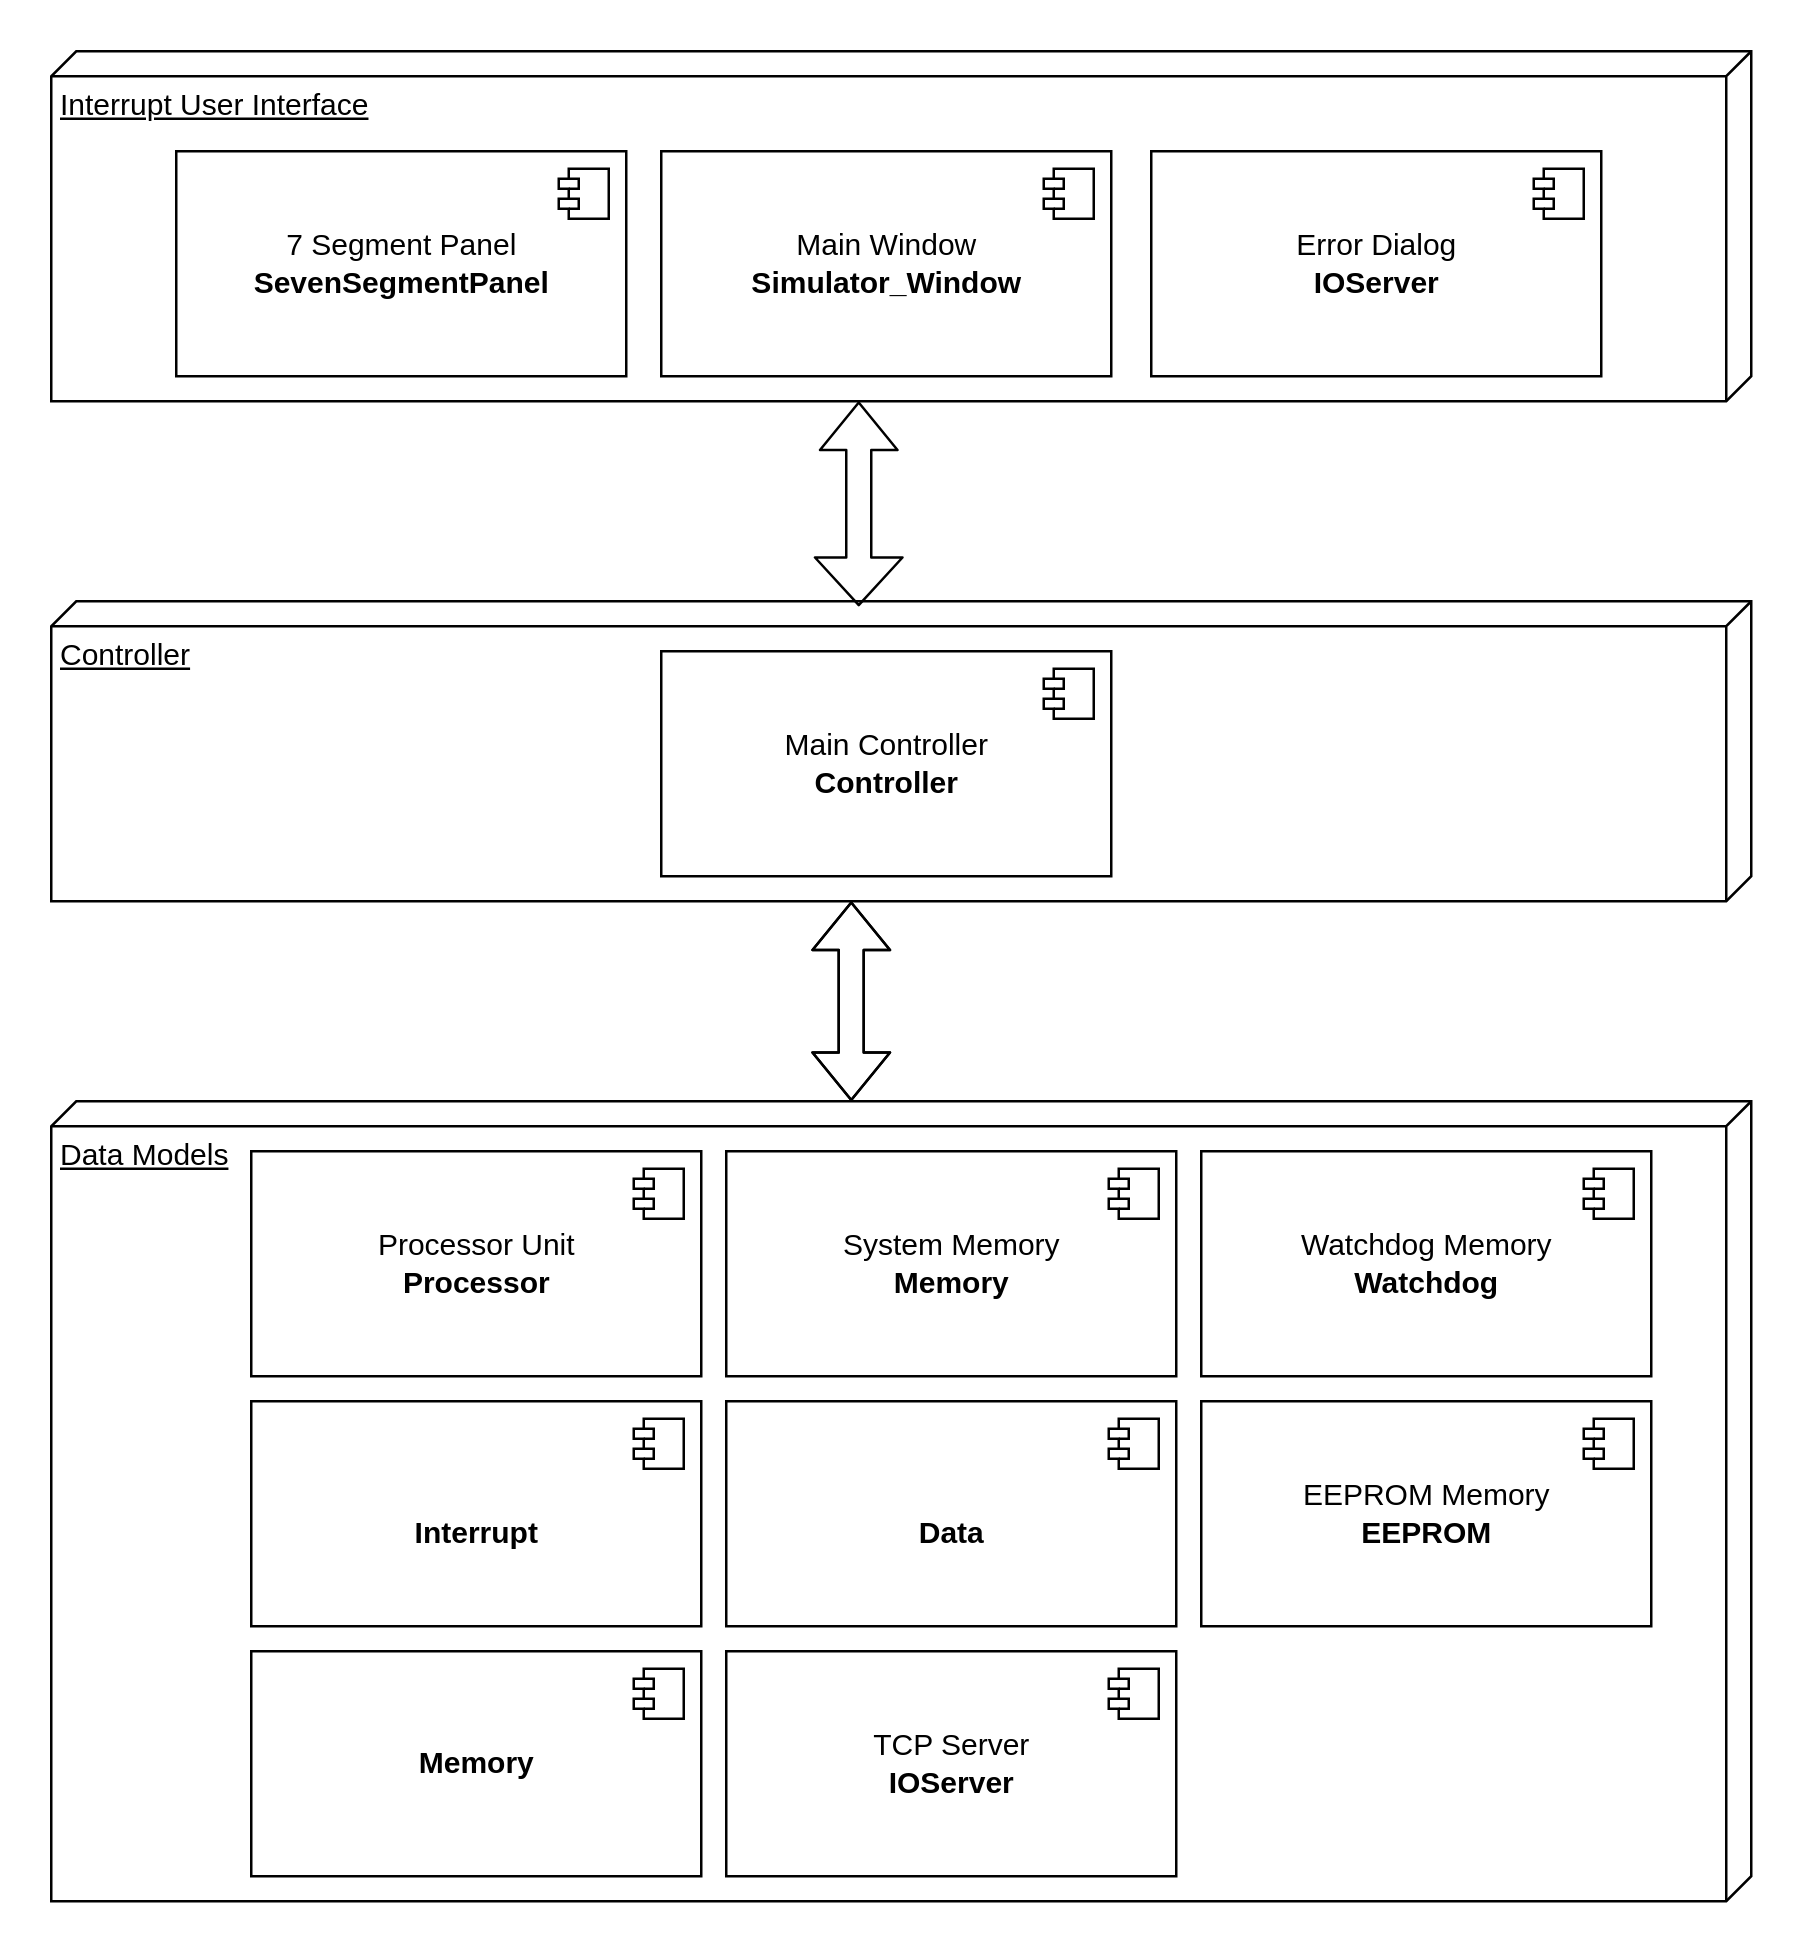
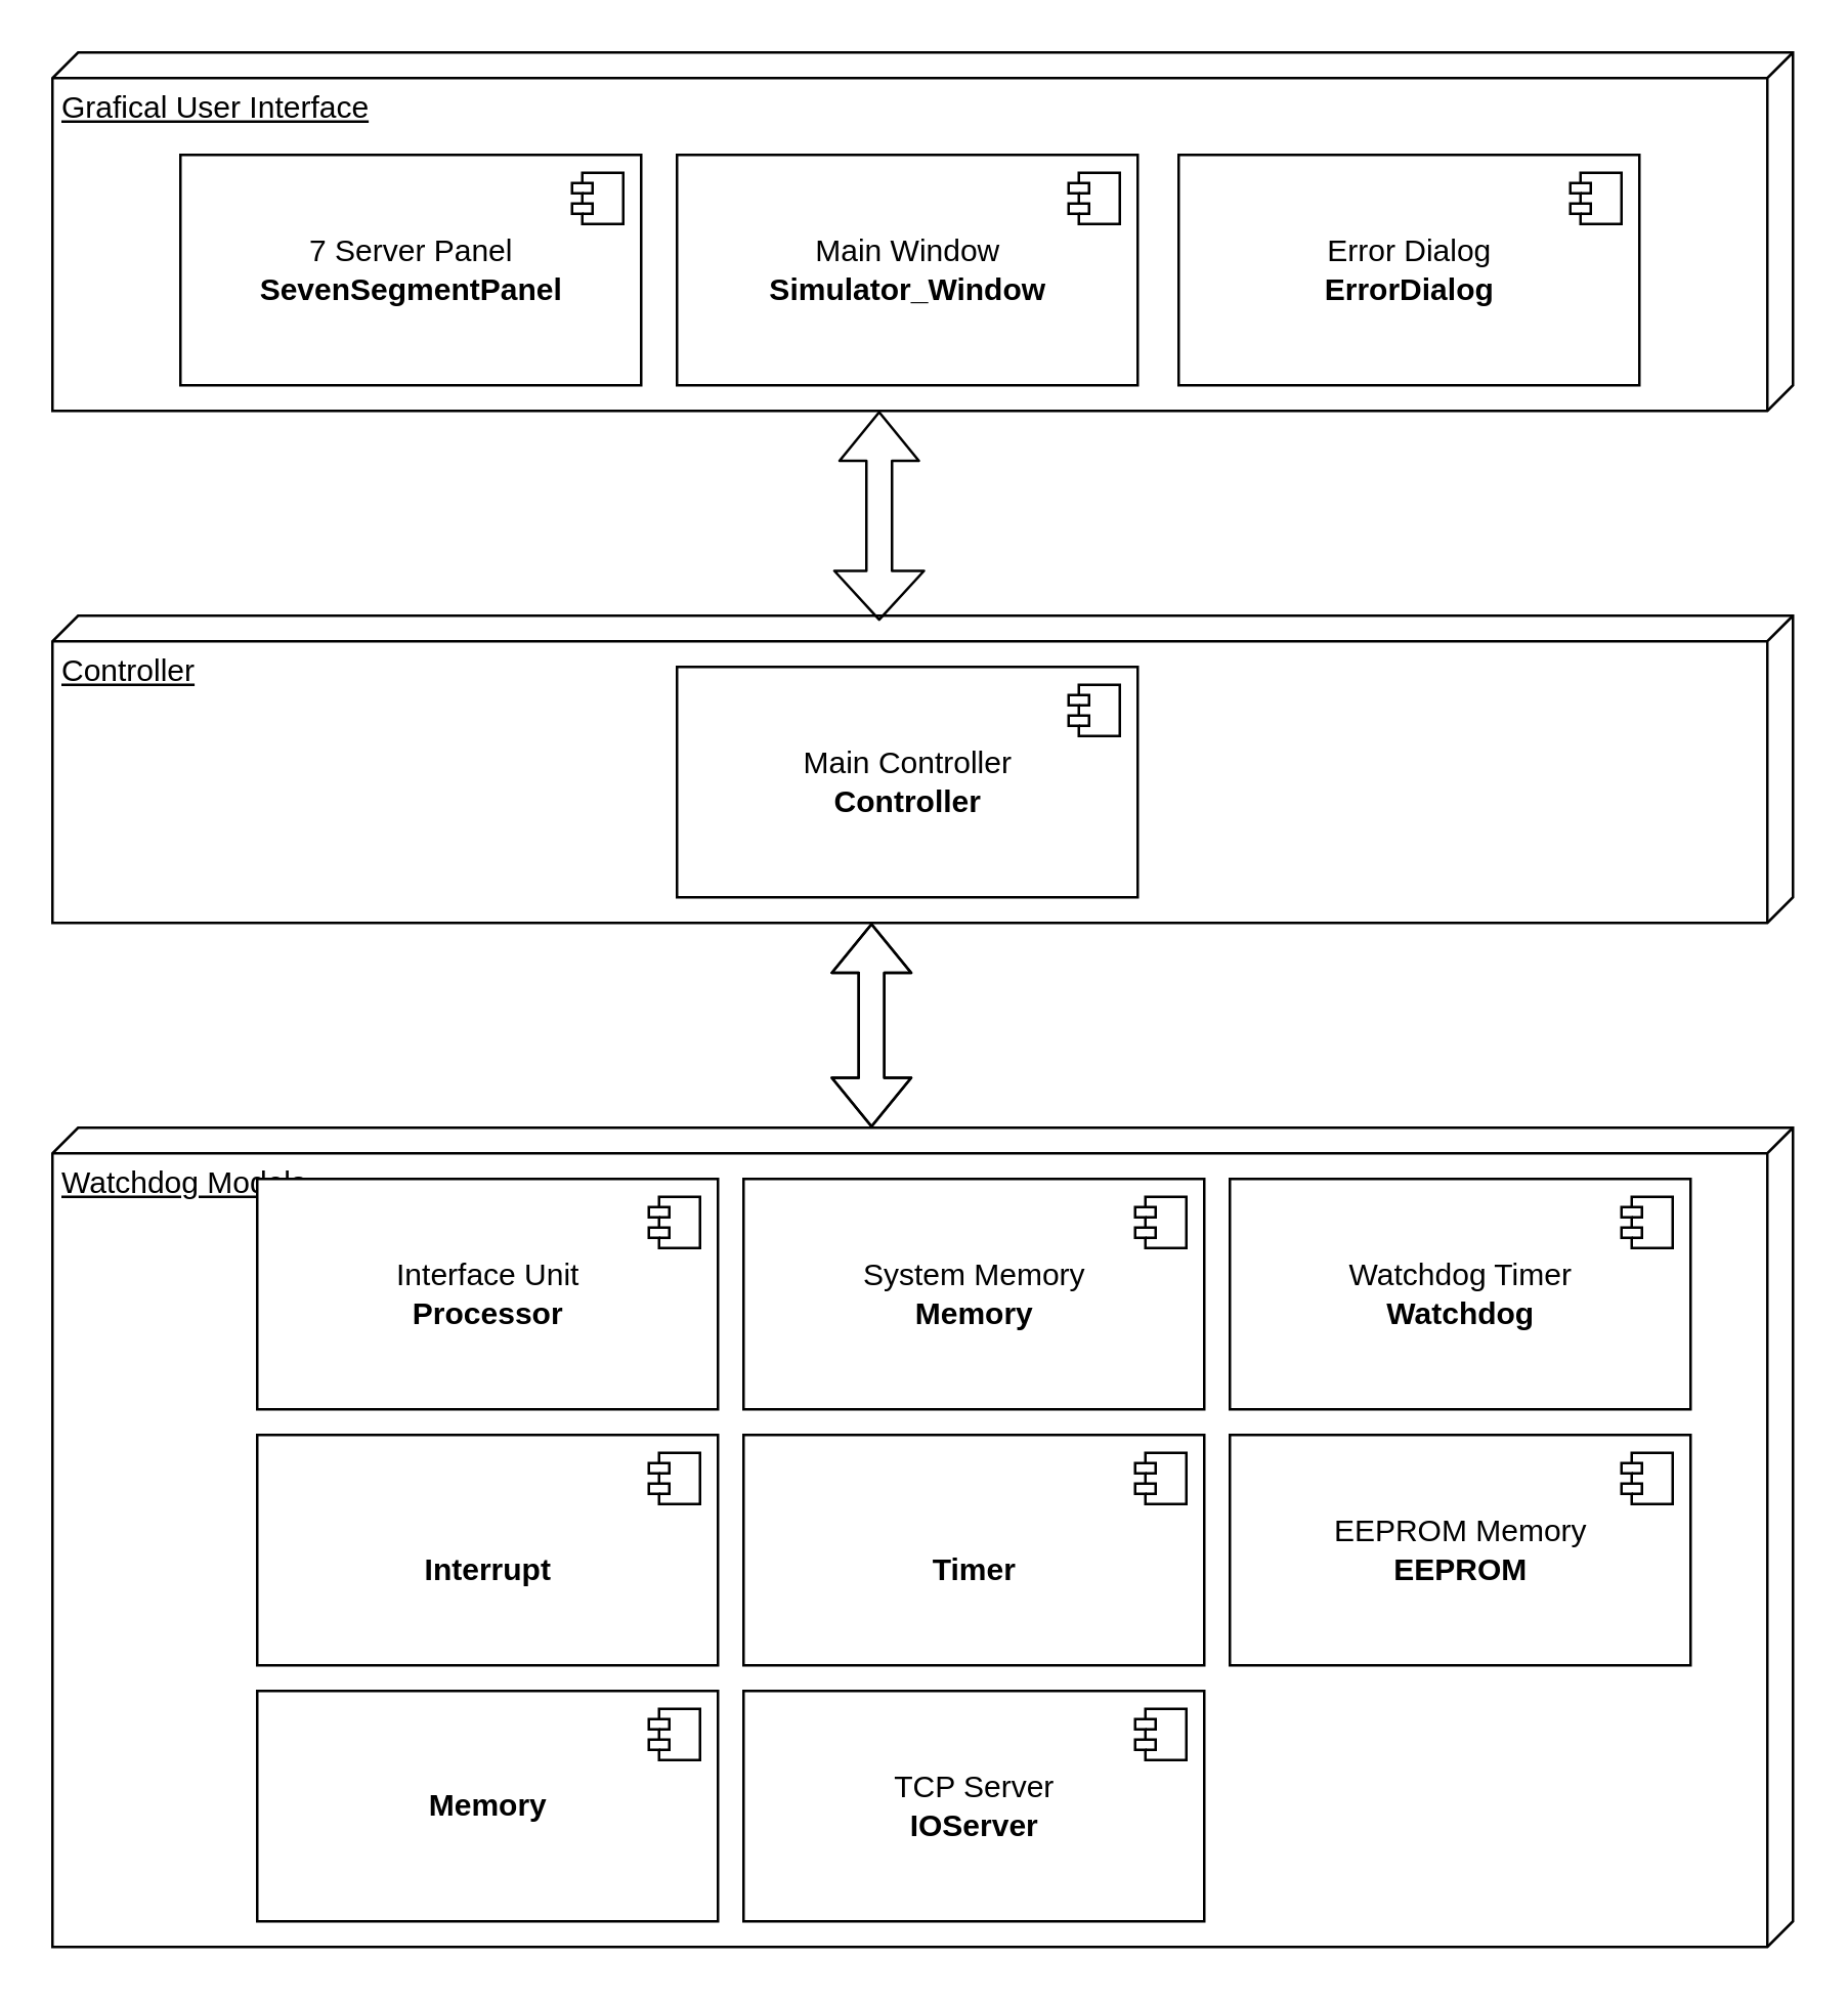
- <mxCell id="2" value="Interrupt User Interface" style="verticalAlign=top;align=left;spacingTop=8;spacingLeft=2;spacingRight=12;shape=cube;size=10;direction=south;fontStyle=4;html=1;" parent="1" vertex="1"><mxGeometry x="20" y="20" width="680" height="140" as="geometry" /></mxCell>
+ <mxCell id="2" value="Grafical User Interface" style="verticalAlign=top;align=left;spacingTop=8;spacingLeft=2;spacingRight=12;shape=cube;size=10;direction=south;fontStyle=4;html=1;" parent="1" vertex="1"><mxGeometry x="20" y="20" width="680" height="140" as="geometry" /></mxCell>
- <mxCell id="26" value="7 Segment Panel&lt;br&gt;&lt;b&gt;SevenSegmentPanel&lt;/b&gt;" style="html=1;dropTarget=0;" vertex="1" parent="1"><mxGeometry x="70" y="60" width="180" height="90" as="geometry" /></mxCell>
+ <mxCell id="26" value="7 Server Panel&lt;br&gt;&lt;b&gt;SevenSegmentPanel&lt;/b&gt;" style="html=1;dropTarget=0;" vertex="1" parent="1"><mxGeometry x="70" y="60" width="180" height="90" as="geometry" /></mxCell>
- <mxCell id="24" value="Error Dialog&lt;br&gt;&lt;b&gt;IOServer&lt;/b&gt;" style="html=1;dropTarget=0;" vertex="1" parent="1"><mxGeometry x="460" y="60" width="180" height="90" as="geometry" /></mxCell>
+ <mxCell id="24" value="Error Dialog&lt;br&gt;&lt;b&gt;ErrorDialog&lt;/b&gt;" style="html=1;dropTarget=0;" vertex="1" parent="1"><mxGeometry x="460" y="60" width="180" height="90" as="geometry" /></mxCell>
- <mxCell id="4" value="Data Models" style="verticalAlign=top;align=left;spacingTop=8;spacingLeft=2;spacingRight=12;shape=cube;size=10;direction=south;fontStyle=4;html=1;" parent="1" vertex="1"><mxGeometry x="20" y="440" width="680" height="320" as="geometry" /></mxCell>
+ <mxCell id="4" value="Watchdog Models" style="verticalAlign=top;align=left;spacingTop=8;spacingLeft=2;spacingRight=12;shape=cube;size=10;direction=south;fontStyle=4;html=1;" parent="1" vertex="1"><mxGeometry x="20" y="440" width="680" height="320" as="geometry" /></mxCell>
- <mxCell id="9" value="Processor Unit&lt;br&gt;&lt;b&gt;Processor&lt;/b&gt;" style="html=1;dropTarget=0;" parent="1" vertex="1"><mxGeometry x="100" y="460" width="180" height="90" as="geometry" /></mxCell>
+ <mxCell id="9" value="Interface Unit&lt;br&gt;&lt;b&gt;Processor&lt;/b&gt;" style="html=1;dropTarget=0;" parent="1" vertex="1"><mxGeometry x="100" y="460" width="180" height="90" as="geometry" /></mxCell>
- <mxCell id="13" value="Watchdog Memory&lt;br&gt;&lt;b&gt;Watchdog&lt;/b&gt;" style="html=1;dropTarget=0;" parent="1" vertex="1"><mxGeometry x="480" y="460" width="180" height="90" as="geometry" /></mxCell>
+ <mxCell id="13" value="Watchdog Timer&lt;br&gt;&lt;b&gt;Watchdog&lt;/b&gt;" style="html=1;dropTarget=0;" parent="1" vertex="1"><mxGeometry x="480" y="460" width="180" height="90" as="geometry" /></mxCell>
- <mxCell id="17" value="&lt;br&gt;&lt;b&gt;Data&lt;/b&gt;" style="html=1;dropTarget=0;" parent="1" vertex="1"><mxGeometry x="290" y="560" width="180" height="90" as="geometry" /></mxCell>
+ <mxCell id="17" value="&lt;br&gt;&lt;b&gt;Timer&lt;/b&gt;" style="html=1;dropTarget=0;" parent="1" vertex="1"><mxGeometry x="290" y="560" width="180" height="90" as="geometry" /></mxCell>
